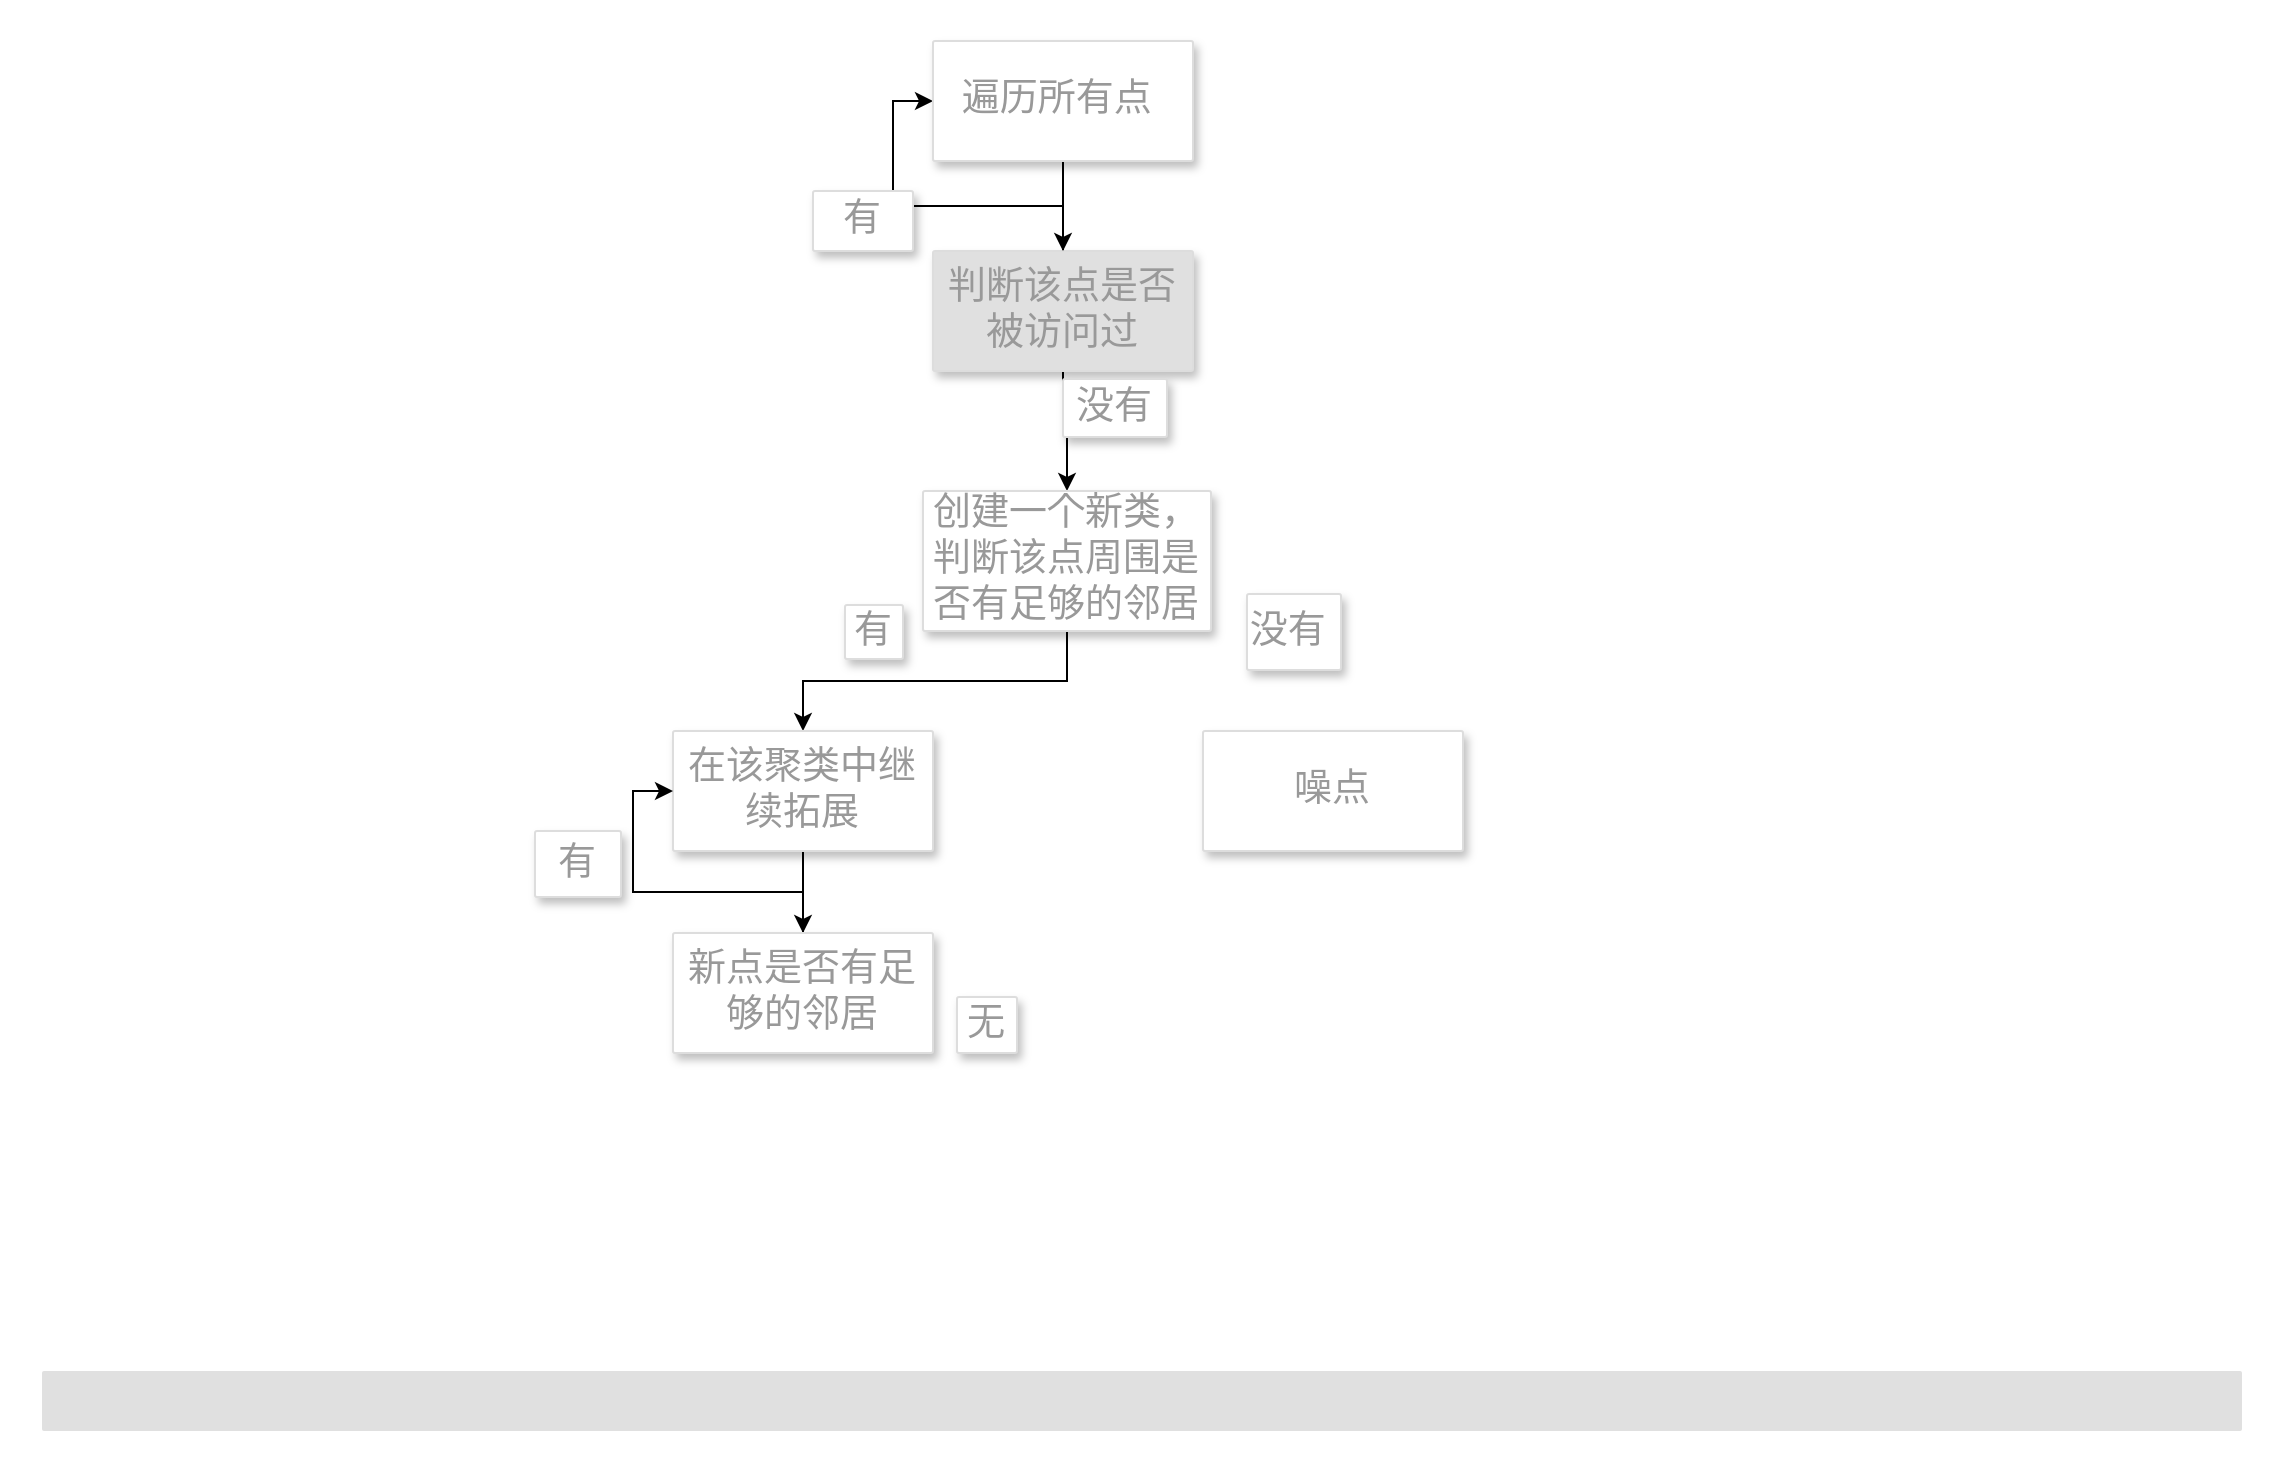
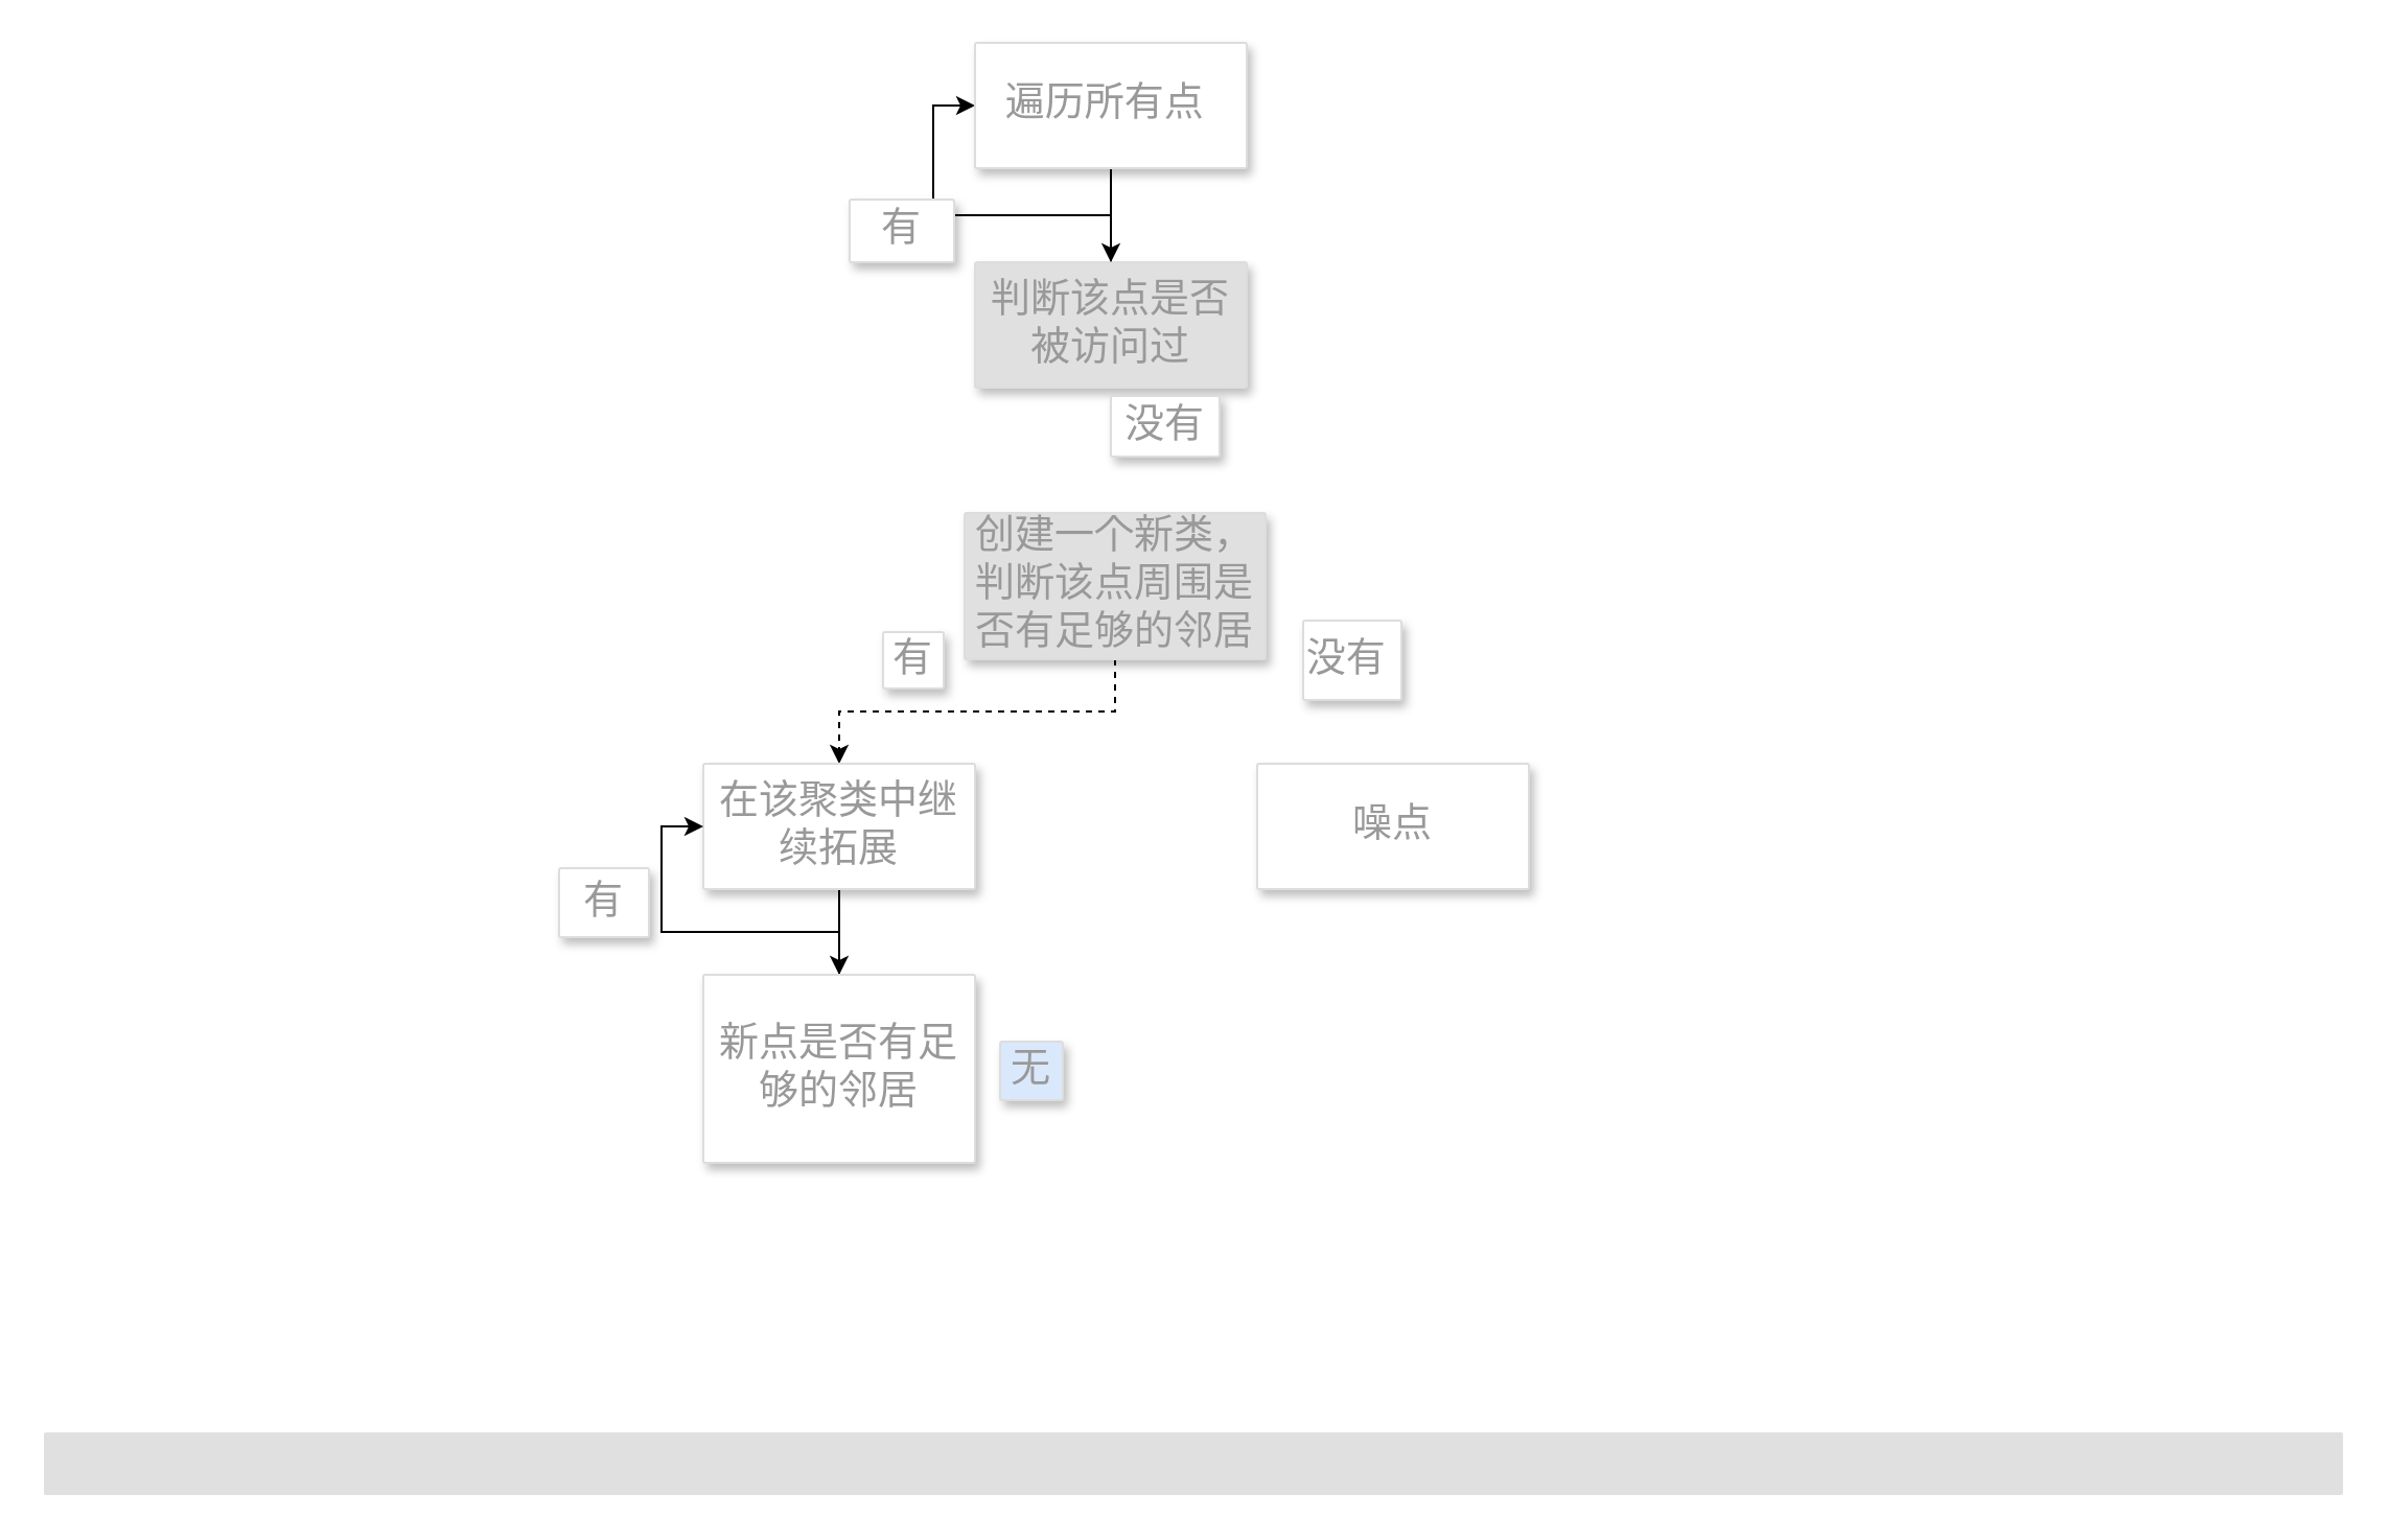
- <mxCell id="4" style="edgeStyle=orthogonalEdgeStyle;rounded=0;orthogonalLoop=1;jettySize=auto;html=1;entryX=0.5;entryY=0;entryDx=0;entryDy=0;fontSize=19;" edge="1" parent="1" source="5" target="7"><mxGeometry relative="1" as="geometry" /></mxCell>
- <mxCell id="7" value="创建一个新类，判断该点周围是否有足够的邻居" style="strokeColor=#dddddd;fillColor=#ffffff;shadow=1;strokeWidth=1;rounded=1;absoluteArcSize=1;arcSize=2;labelPosition=center;verticalLabelPosition=middle;align=center;verticalAlign=middle;spacingLeft=0;fontColor=#999999;fontSize=19;whiteSpace=wrap;spacingBottom=2;html=1;" vertex="1" parent="1"><mxGeometry x="461" y="245" width="144" height="70" as="geometry" /></mxCell>
+ <mxCell id="7" value="创建一个新类，判断该点周围是否有足够的邻居" style="strokeColor=#dddddd;fillColor=#e0e0e0;shadow=1;strokeWidth=1;rounded=1;absoluteArcSize=1;arcSize=2;labelPosition=center;verticalLabelPosition=middle;align=center;verticalAlign=middle;spacingLeft=0;fontColor=#999999;fontSize=19;whiteSpace=wrap;spacingBottom=2;html=1;" vertex="1" parent="1"><mxGeometry x="461" y="245" width="144" height="70" as="geometry" /></mxCell>
- <mxCell id="6" style="edgeStyle=orthogonalEdgeStyle;rounded=0;orthogonalLoop=1;jettySize=auto;html=1;fontSize=19;" edge="1" parent="1" source="7" target="9"><mxGeometry relative="1" as="geometry" /></mxCell>
+ <mxCell id="6" style="edgeStyle=orthogonalEdgeStyle;rounded=0;orthogonalLoop=1;jettySize=auto;html=1;fontSize=19;dashed=1;" edge="1" parent="1" source="7" target="9"><mxGeometry relative="1" as="geometry" /></mxCell>
- <mxCell id="14" value="新点是否有足够的邻居" style="strokeColor=#dddddd;fillColor=#ffffff;shadow=1;strokeWidth=1;rounded=1;absoluteArcSize=1;arcSize=2;labelPosition=center;verticalLabelPosition=middle;align=center;verticalAlign=middle;spacingLeft=0;fontColor=#999999;fontSize=19;whiteSpace=wrap;spacingBottom=2;html=1;" vertex="1" parent="1"><mxGeometry x="336" y="466" width="130" height="60" as="geometry" /></mxCell>
+ <mxCell id="14" value="新点是否有足够的邻居" style="strokeColor=#dddddd;fillColor=#ffffff;shadow=1;strokeWidth=1;rounded=1;absoluteArcSize=1;arcSize=2;labelPosition=center;verticalLabelPosition=middle;align=center;verticalAlign=middle;spacingLeft=0;fontColor=#999999;fontSize=19;whiteSpace=wrap;spacingBottom=2;html=1;" vertex="1" parent="1"><mxGeometry x="336" y="466" width="130" height="90" as="geometry" /></mxCell>
- <mxCell id="17" value="无" style="strokeColor=#dddddd;fillColor=#ffffff;shadow=1;strokeWidth=1;rounded=1;absoluteArcSize=1;arcSize=2;labelPosition=center;verticalLabelPosition=middle;align=center;verticalAlign=middle;spacingLeft=0;fontColor=#999999;fontSize=19;whiteSpace=wrap;spacingBottom=2;html=1;" vertex="1" parent="1"><mxGeometry x="478" y="498" width="30" height="28" as="geometry" /></mxCell>
+ <mxCell id="17" value="无" style="strokeColor=#dddddd;fillColor=#dae8fc;shadow=1;strokeWidth=1;rounded=1;absoluteArcSize=1;arcSize=2;labelPosition=center;verticalLabelPosition=middle;align=center;verticalAlign=middle;spacingLeft=0;fontColor=#999999;fontSize=19;whiteSpace=wrap;spacingBottom=2;html=1;" vertex="1" parent="1"><mxGeometry x="478" y="498" width="30" height="28" as="geometry" /></mxCell>
